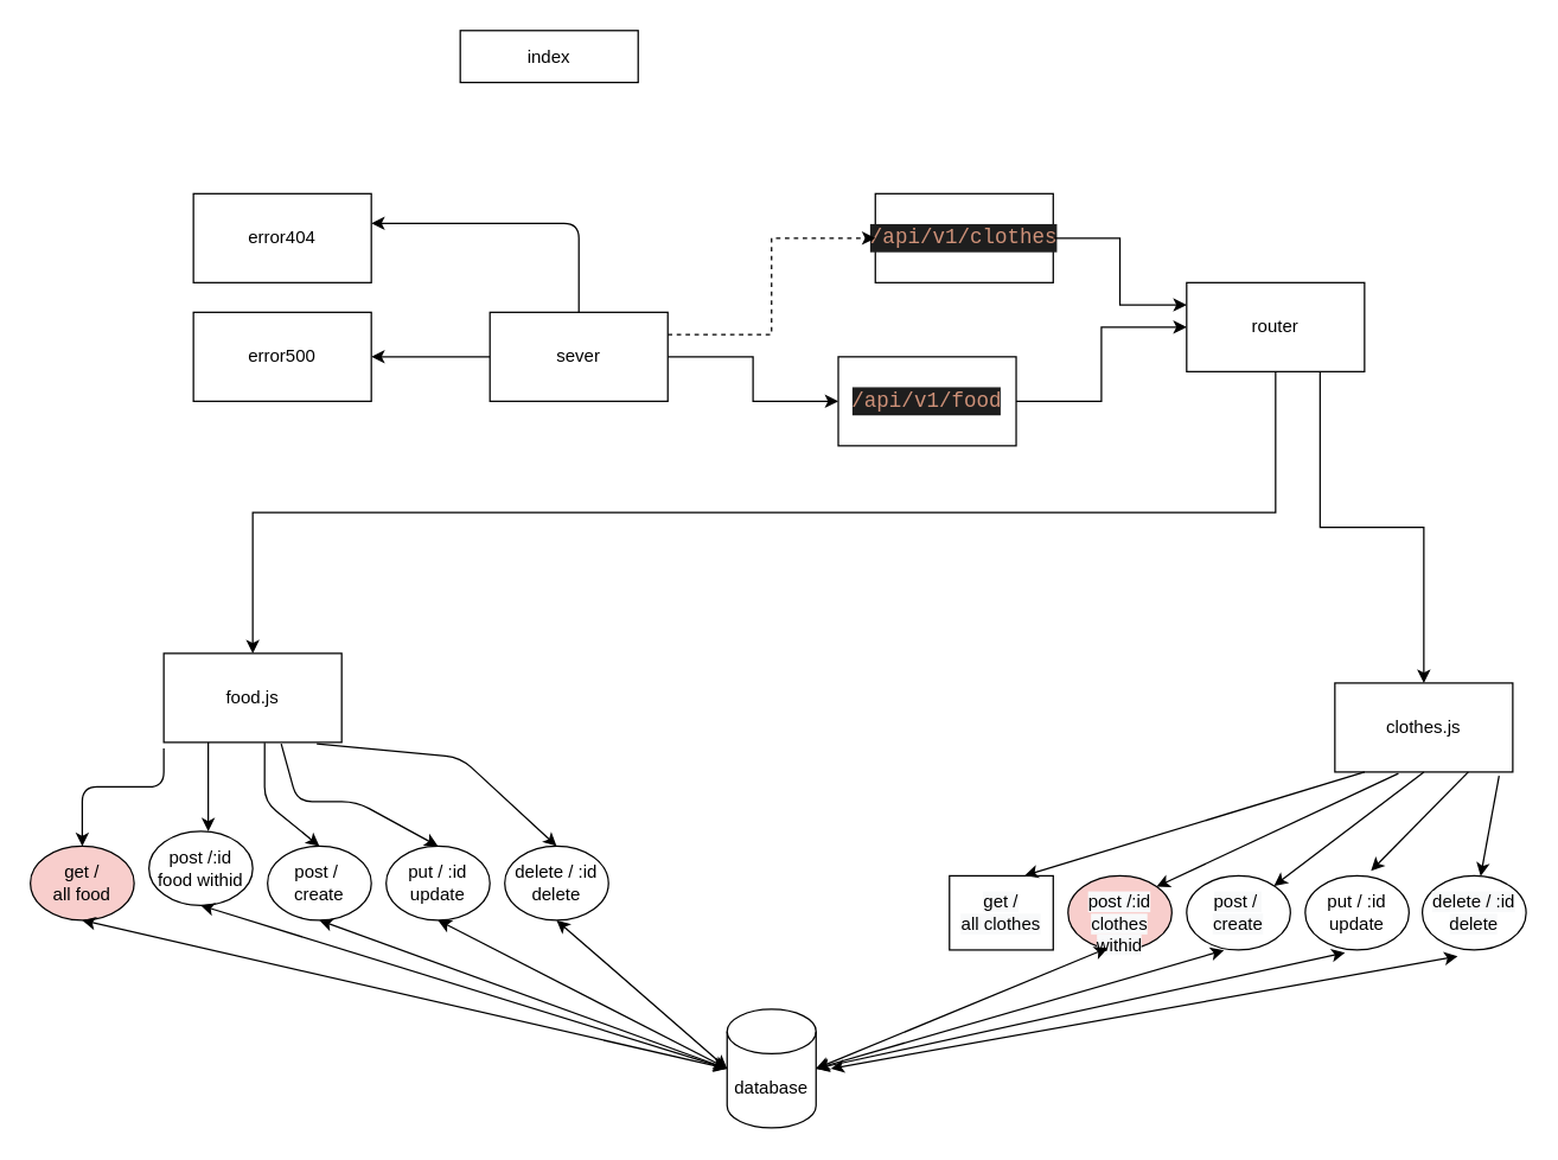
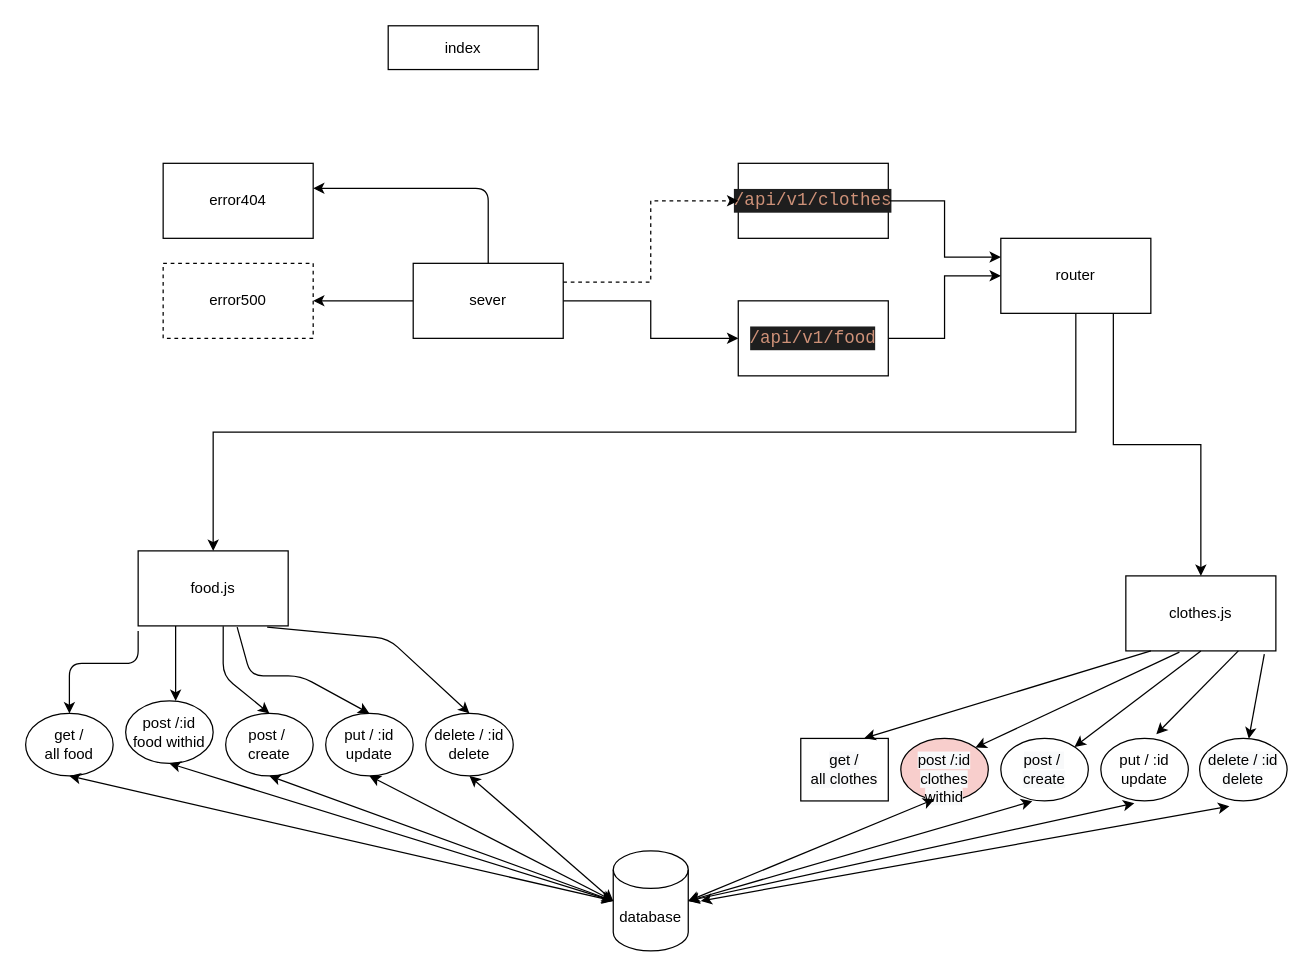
- <mxCell id="6" value="error500" style="rounded=0;whiteSpace=wrap;html=1;" vertex="1" parent="1"><mxGeometry x="130" y="210" width="120" height="60" as="geometry" /></mxCell>
+ <mxCell id="6" value="error500" style="rounded=0;whiteSpace=wrap;html=1;dashed=1;" vertex="1" parent="1"><mxGeometry x="130" y="210" width="120" height="60" as="geometry" /></mxCell>
- <mxCell id="8" value="&lt;div style=&quot;color: rgb(212 , 212 , 212) ; background-color: rgb(30 , 30 , 30) ; font-family: &amp;#34;consolas&amp;#34; , &amp;#34;courier new&amp;#34; , monospace ; font-size: 14px ; line-height: 19px&quot;&gt;&lt;span style=&quot;color: #ce9178&quot;&gt;/api/v1/food&lt;/span&gt;&lt;/div&gt;" style="rounded=0;whiteSpace=wrap;html=1;" vertex="1" parent="1"><mxGeometry x="565" y="240" width="120" height="60" as="geometry" /></mxCell>
+ <mxCell id="8" value="&lt;div style=&quot;color: rgb(212 , 212 , 212) ; background-color: rgb(30 , 30 , 30) ; font-family: &amp;#34;consolas&amp;#34; , &amp;#34;courier new&amp;#34; , monospace ; font-size: 14px ; line-height: 19px&quot;&gt;&lt;span style=&quot;color: #ce9178&quot;&gt;/api/v1/food&lt;/span&gt;&lt;/div&gt;" style="rounded=0;whiteSpace=wrap;html=1;" vertex="1" parent="1"><mxGeometry x="590" y="240" width="120" height="60" as="geometry" /></mxCell>
- <mxCell id="19" value="get /&lt;br&gt;all food" style="ellipse;whiteSpace=wrap;html=1;fillColor=#f8cecc;" vertex="1" parent="1"><mxGeometry x="20" y="570" width="70" height="50" as="geometry" /></mxCell>
+ <mxCell id="19" value="get /&lt;br&gt;all food" style="ellipse;whiteSpace=wrap;html=1;" vertex="1" parent="1"><mxGeometry x="20" y="570" width="70" height="50" as="geometry" /></mxCell>
